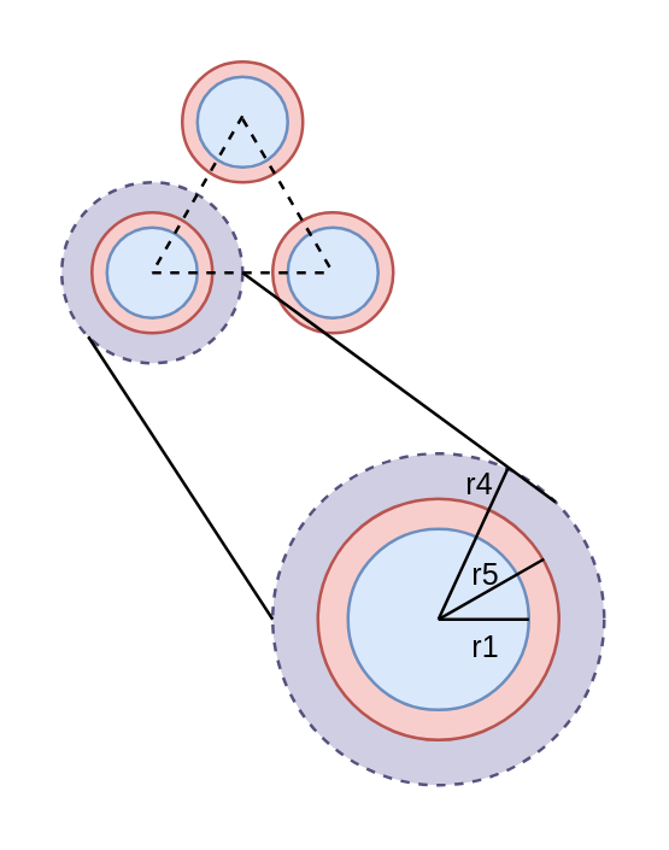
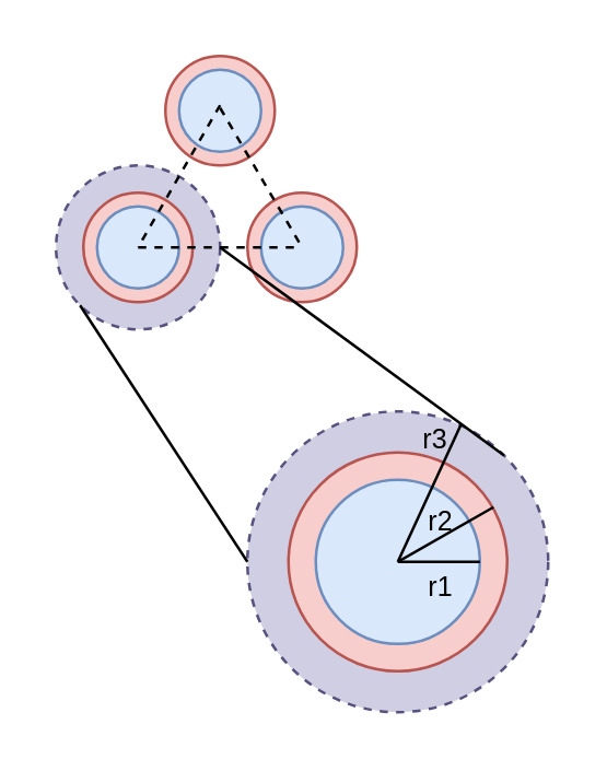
- <mxCell id="3" value="r4" style="text;html=1;strokeColor=none;fillColor=none;align=center;verticalAlign=middle;whiteSpace=wrap;rounded=0;dashed=1;fontSize=10;" vertex="1" parent="2"><mxGeometry x="59" y="5" width="20" height="10" as="geometry" /></mxCell>
+ <mxCell id="3" value="r3" style="text;html=1;strokeColor=none;fillColor=none;align=center;verticalAlign=middle;whiteSpace=wrap;rounded=0;dashed=1;fontSize=10;" vertex="1" parent="2"><mxGeometry x="59" y="5" width="20" height="10" as="geometry" /></mxCell>
- <mxCell id="21" value="r5" style="text;html=1;strokeColor=none;fillColor=none;align=center;verticalAlign=middle;whiteSpace=wrap;rounded=0;dashed=1;fontSize=10;" vertex="1" parent="1"><mxGeometry x="151" y="185" width="20" height="10" as="geometry" /></mxCell>
+ <mxCell id="21" value="r2" style="text;html=1;strokeColor=none;fillColor=none;align=center;verticalAlign=middle;whiteSpace=wrap;rounded=0;dashed=1;fontSize=10;" vertex="1" parent="1"><mxGeometry x="151" y="185" width="20" height="10" as="geometry" /></mxCell>
